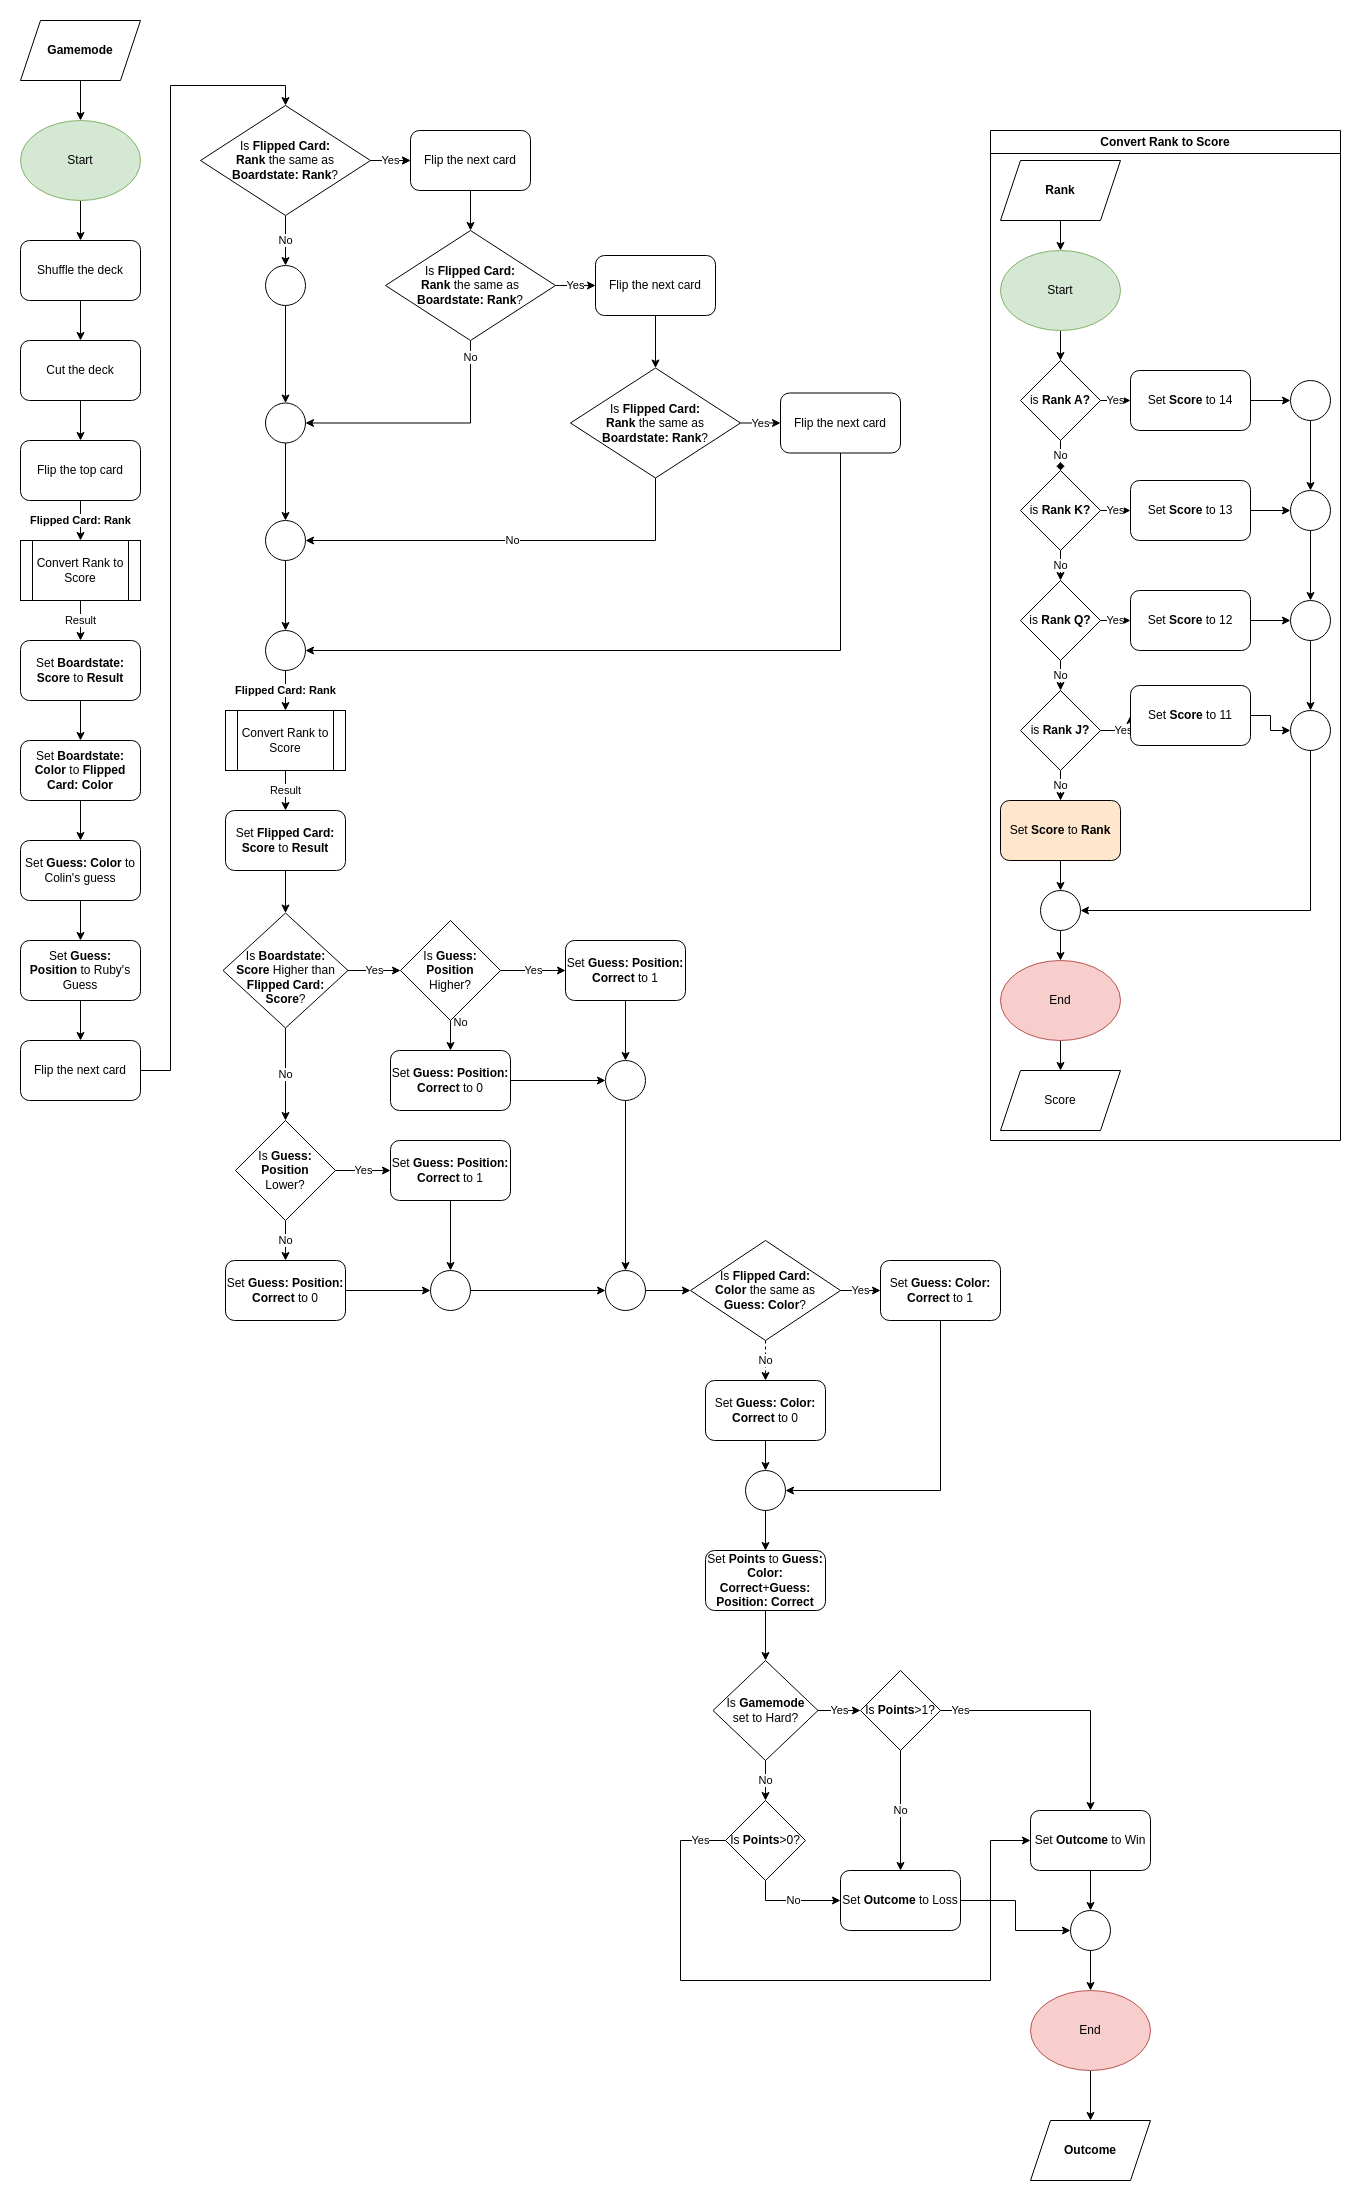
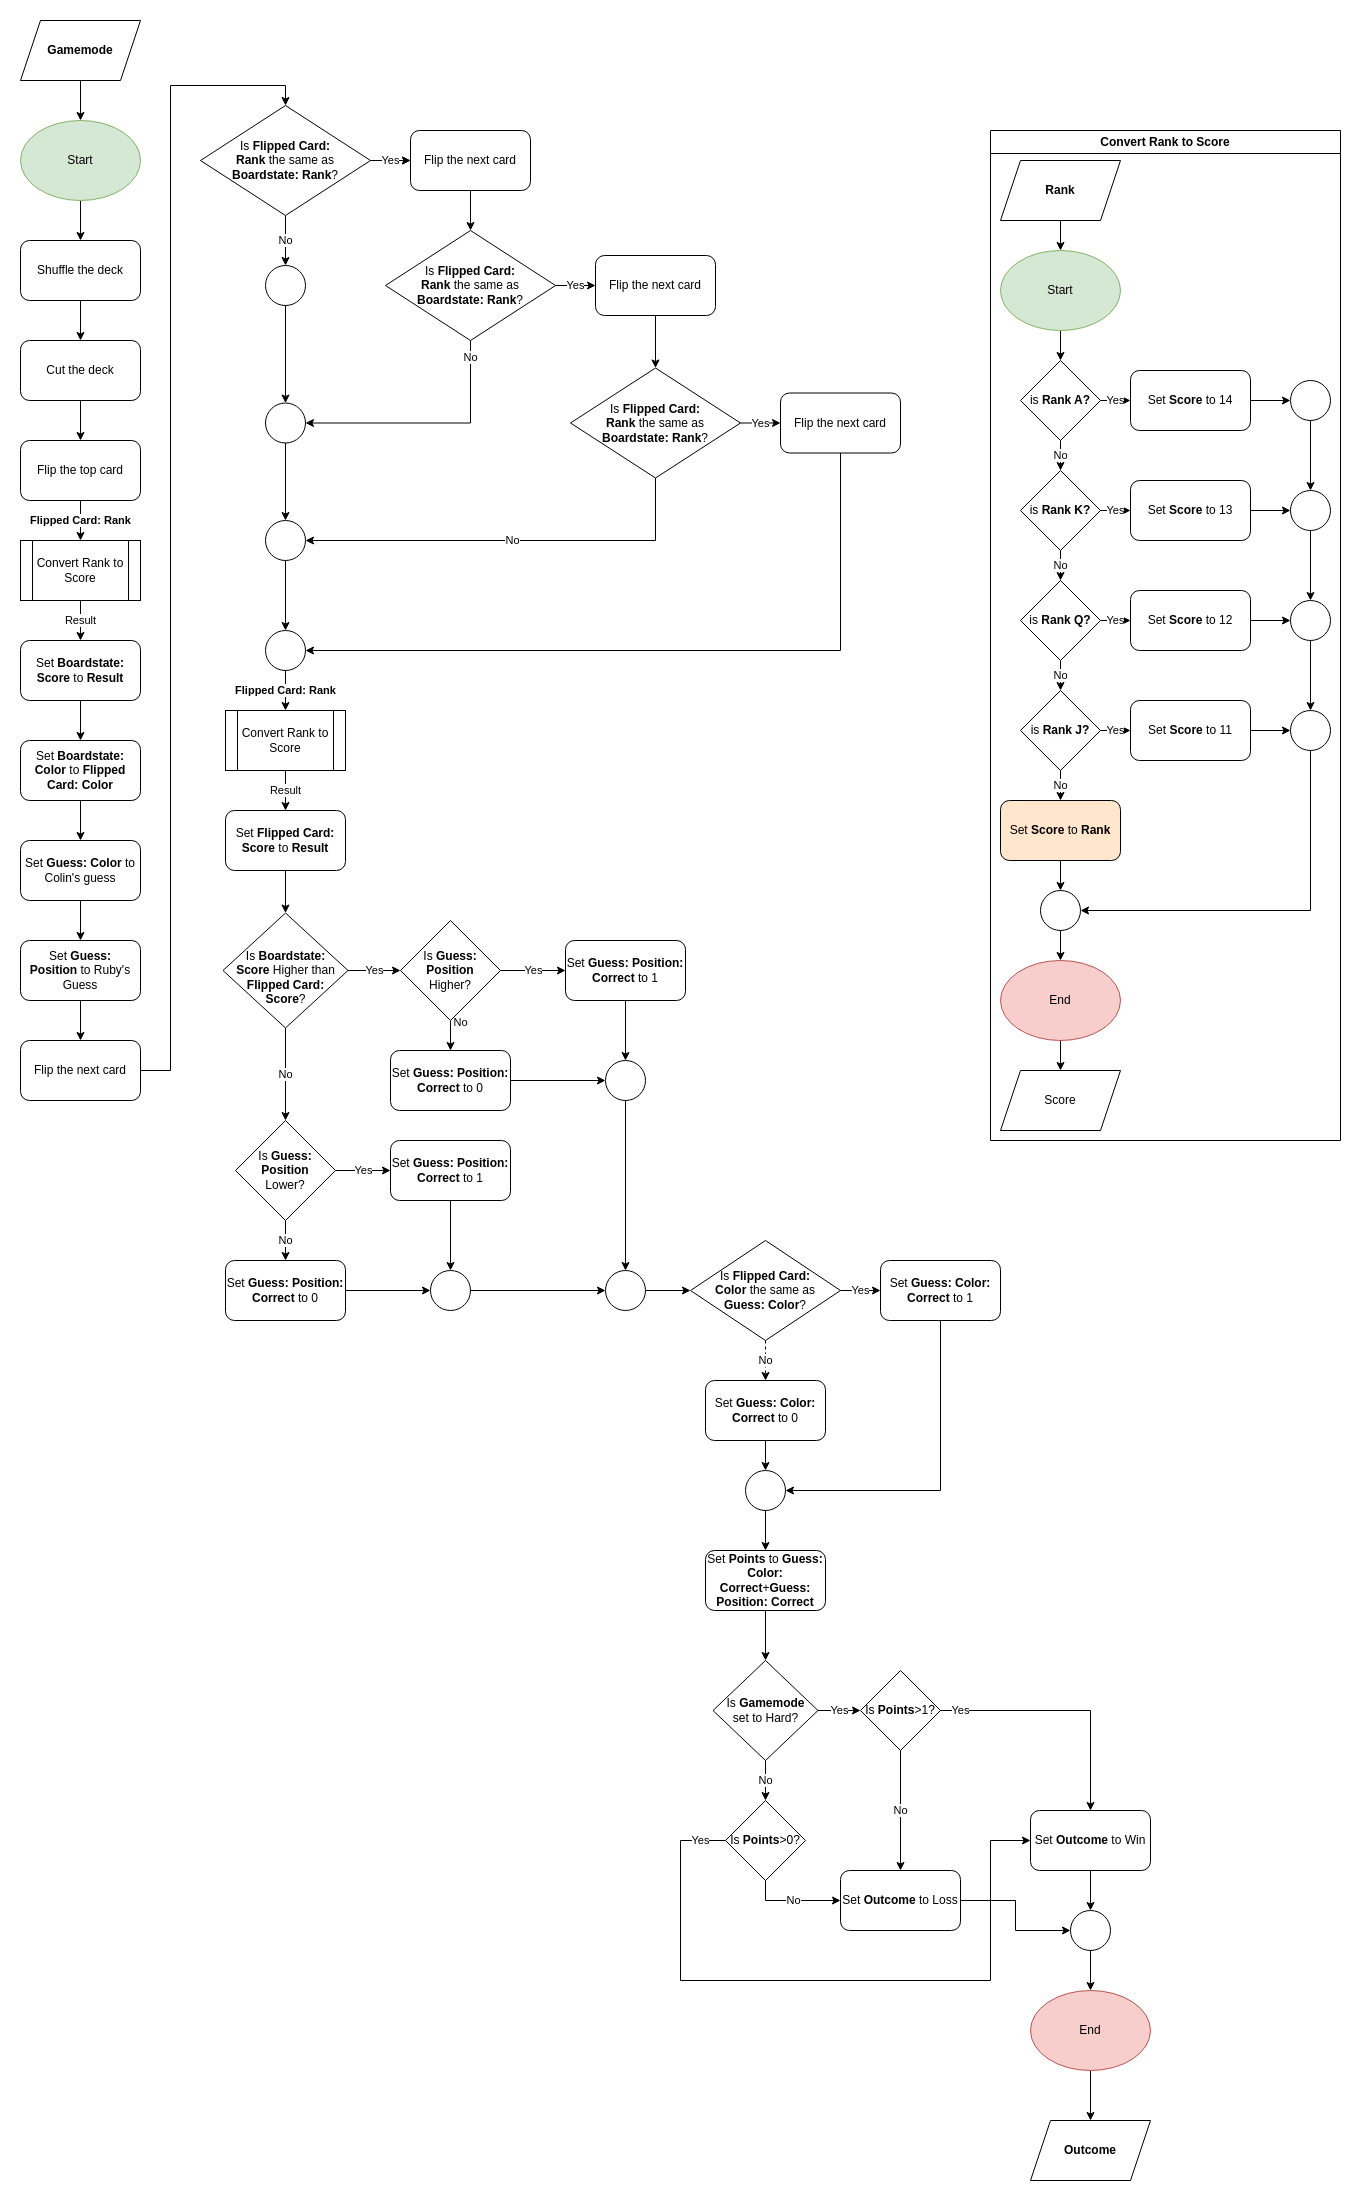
- <mxCell id="22" value="No" style="edgeStyle=orthogonalEdgeStyle;rounded=0;orthogonalLoop=1;jettySize=auto;html=1;exitX=0.5;exitY=1;exitDx=0;exitDy=0;entryX=0.5;entryY=0;entryDx=0;entryDy=0;endArrow=diamond;" edge="1" parent="18" source="39" target="40"><mxGeometry relative="1" as="geometry" /></mxCell>
+ <mxCell id="22" value="No" style="edgeStyle=orthogonalEdgeStyle;rounded=0;orthogonalLoop=1;jettySize=auto;html=1;exitX=0.5;exitY=1;exitDx=0;exitDy=0;entryX=0.5;entryY=0;entryDx=0;entryDy=0;" edge="1" parent="18" source="39" target="40"><mxGeometry relative="1" as="geometry" /></mxCell>
- <mxCell id="49" value="Set &lt;b&gt;Score&lt;/b&gt; to 11" style="rounded=1;whiteSpace=wrap;html=1;" vertex="1" parent="18"><mxGeometry x="140" y="555" width="120" height="60" as="geometry" /></mxCell>
+ <mxCell id="49" value="Set &lt;b&gt;Score&lt;/b&gt; to 11" style="rounded=1;whiteSpace=wrap;html=1;" vertex="1" parent="18"><mxGeometry x="140" y="570" width="120" height="60" as="geometry" /></mxCell>
